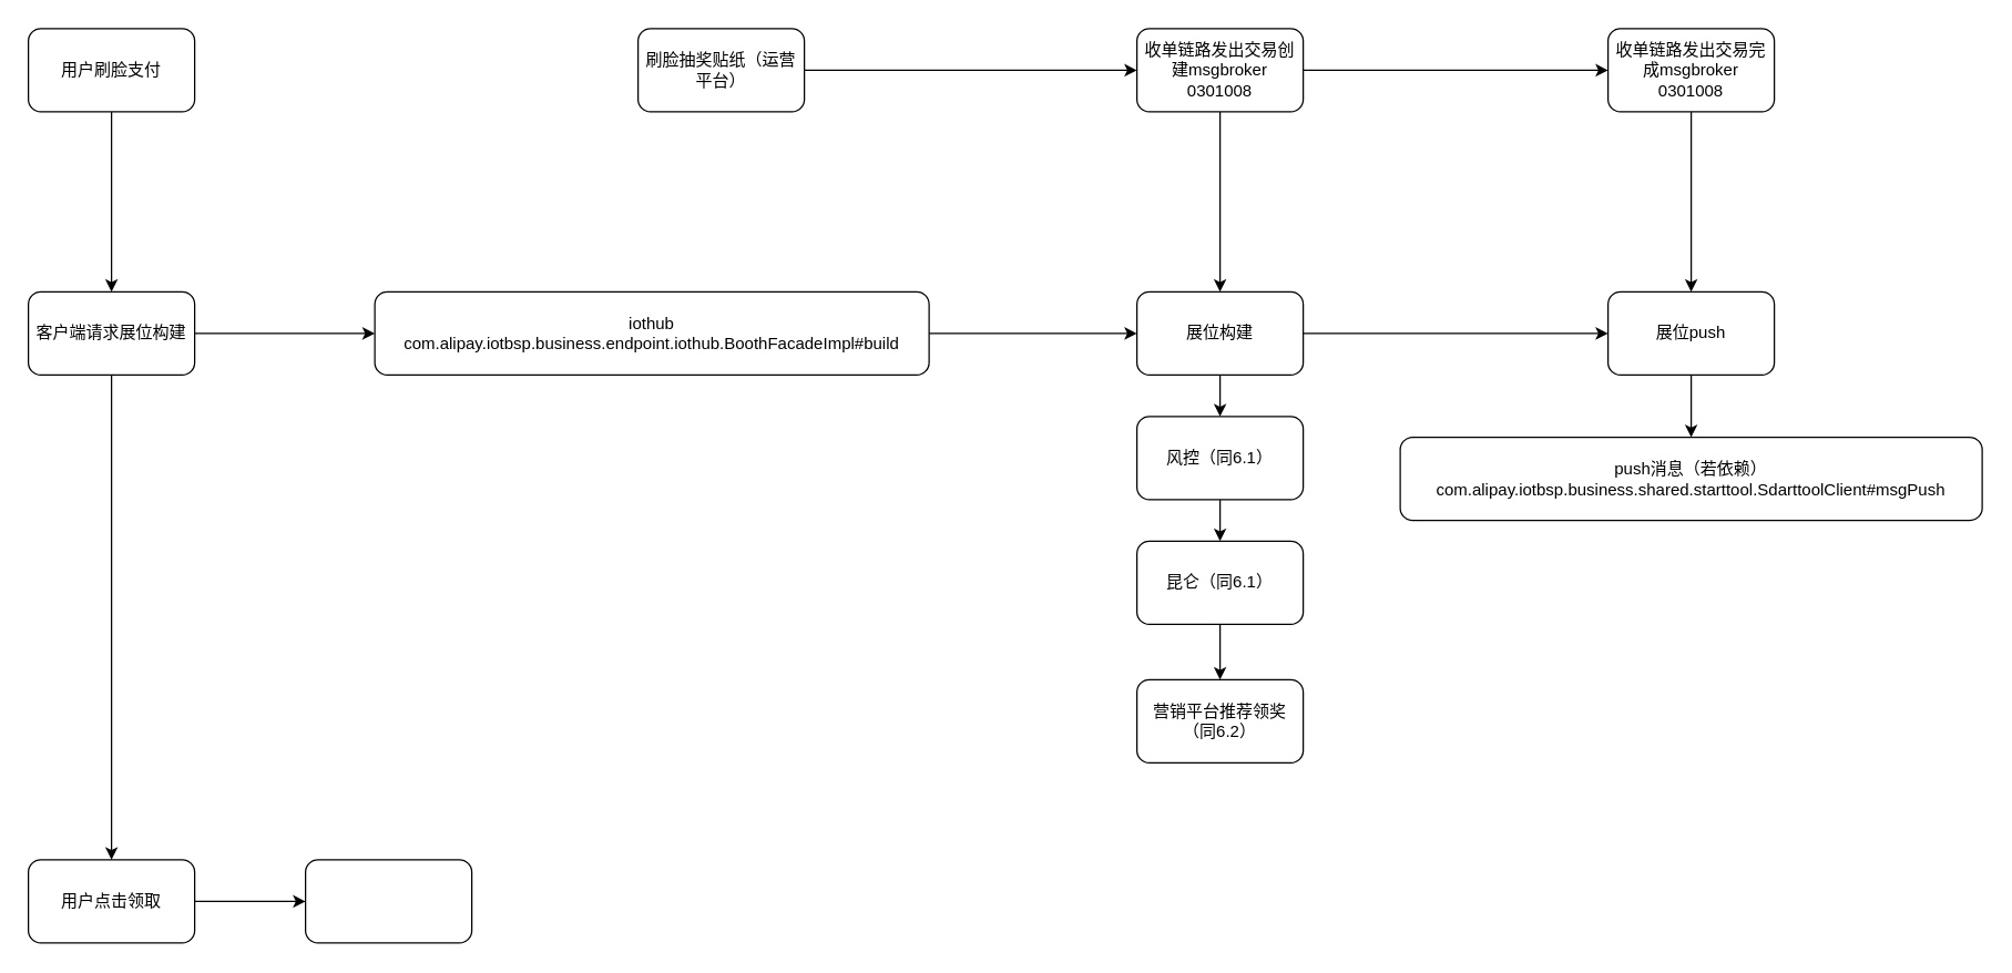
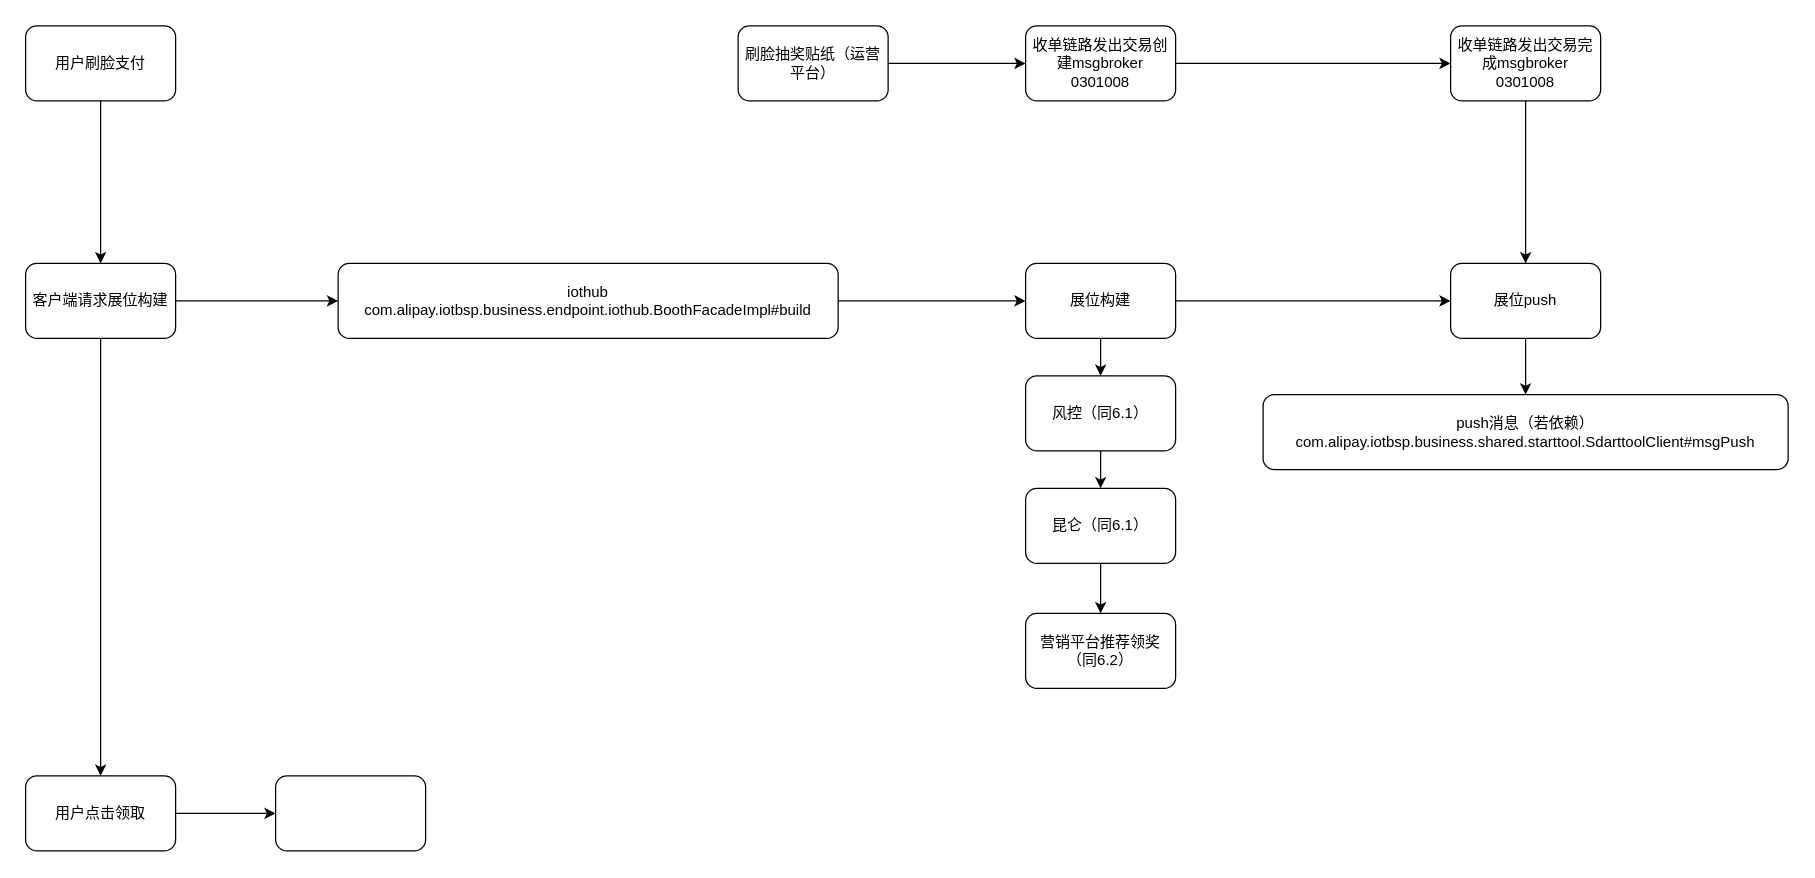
- <mxCell id="12" value="刷脸抽奖贴纸（运营平台）" style="rounded=1;whiteSpace=wrap;html=1;" vertex="1" parent="1"><mxGeometry x="460" y="20" width="120" height="60" as="geometry" /></mxCell>
+ <mxCell id="12" value="刷脸抽奖贴纸（运营平台）" style="rounded=1;whiteSpace=wrap;html=1;" vertex="1" parent="1"><mxGeometry x="590" y="20" width="120" height="60" as="geometry" /></mxCell>
- <mxCell id="14" style="edgeStyle=orthogonalEdgeStyle;rounded=0;orthogonalLoop=1;jettySize=auto;html=1;exitX=0.5;exitY=1;exitDx=0;exitDy=0;entryX=0.5;entryY=0;entryDx=0;entryDy=0;" edge="1" parent="1" source="15" target="18"><mxGeometry relative="1" as="geometry"><mxPoint x="880" y="200" as="targetPoint" /></mxGeometry></mxCell>
